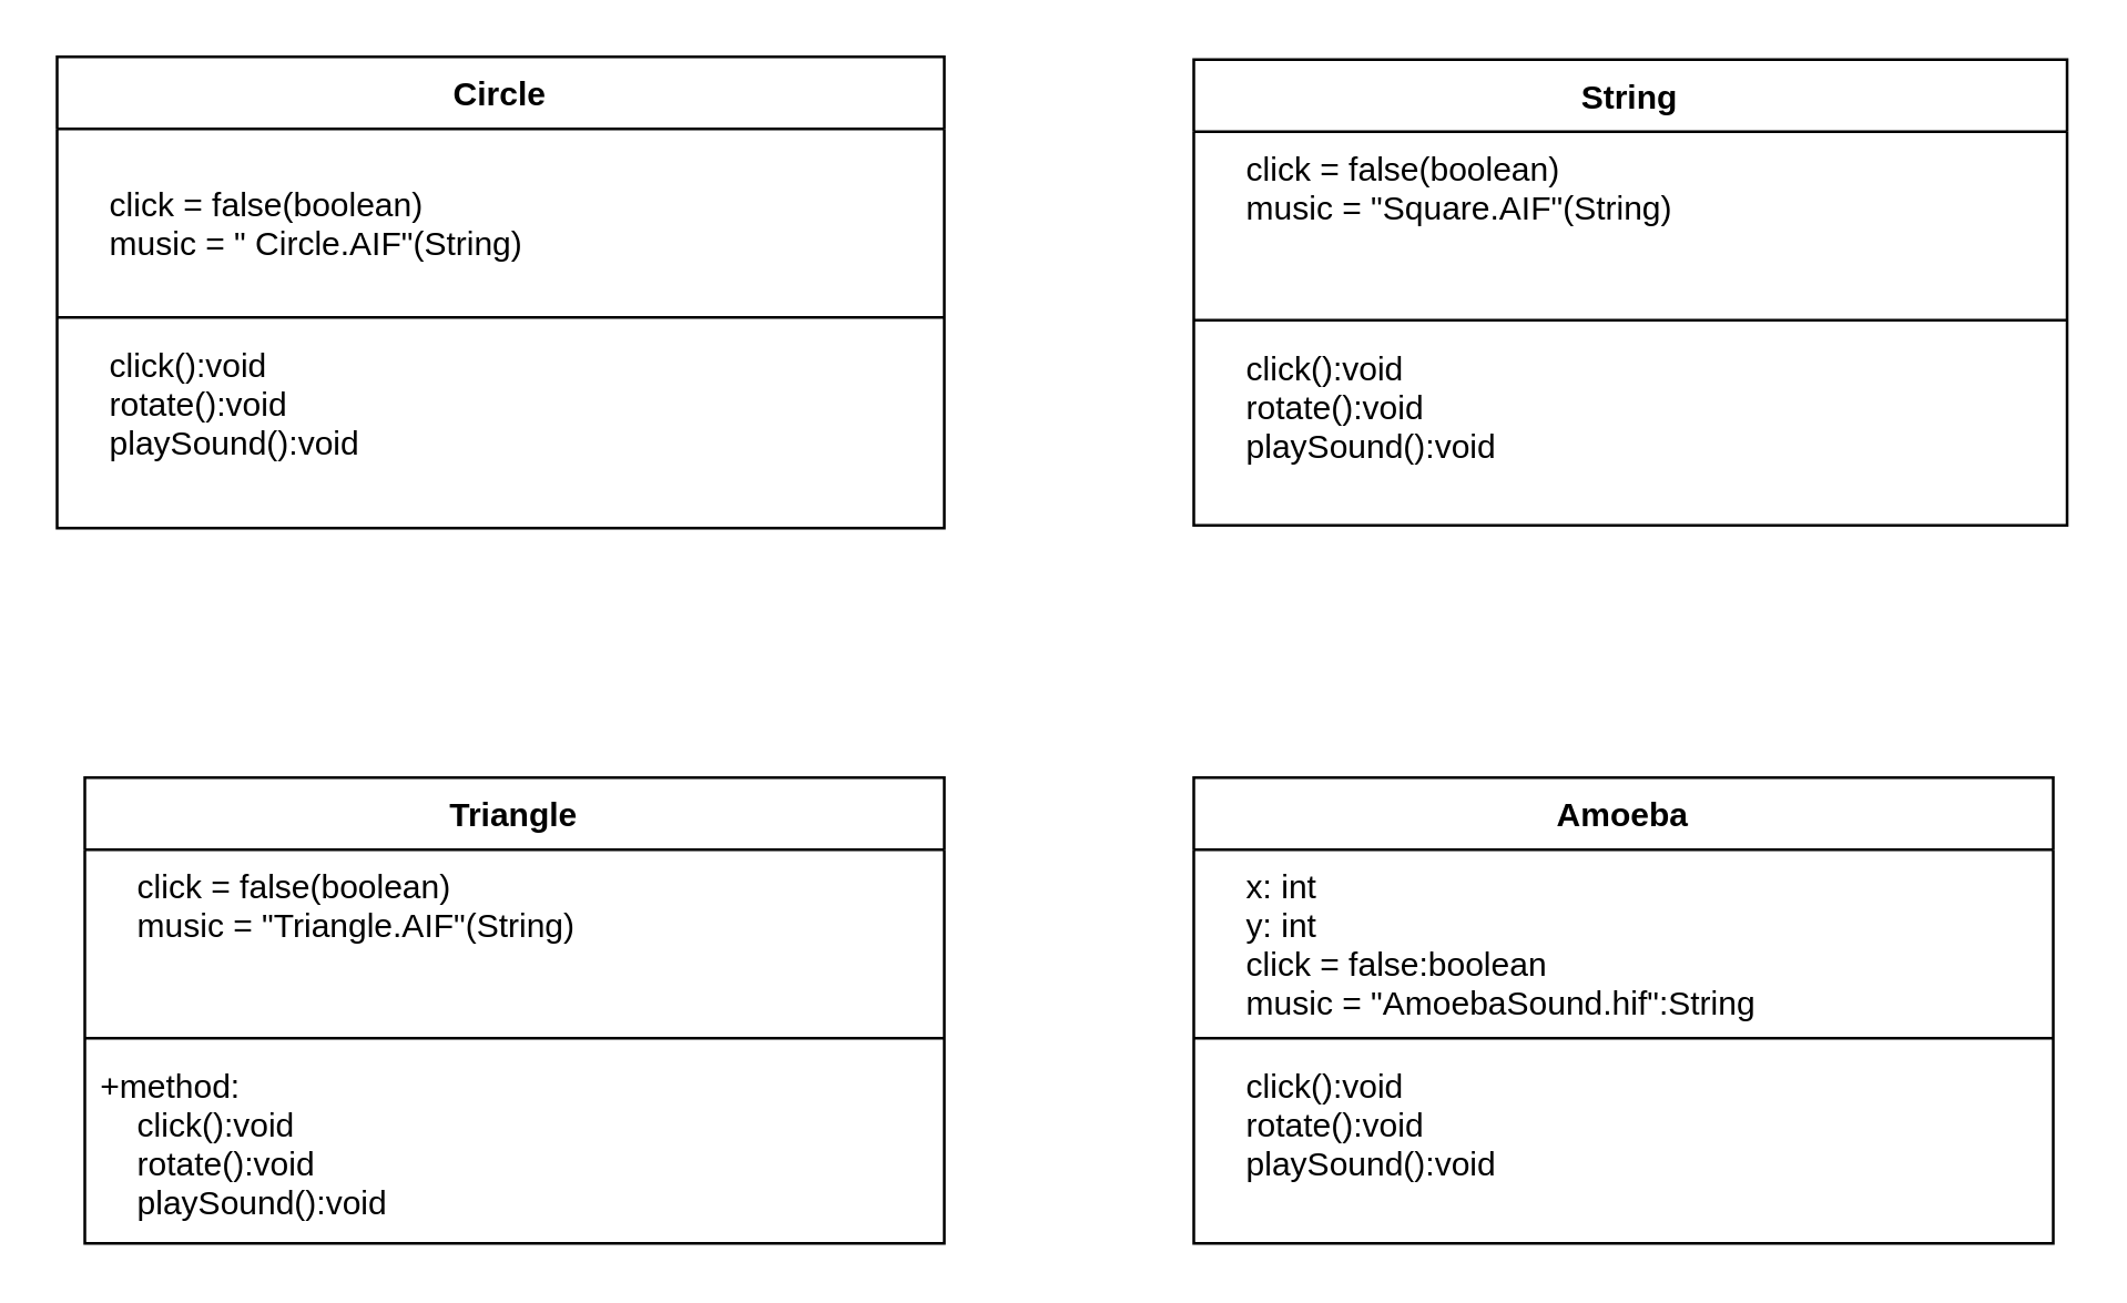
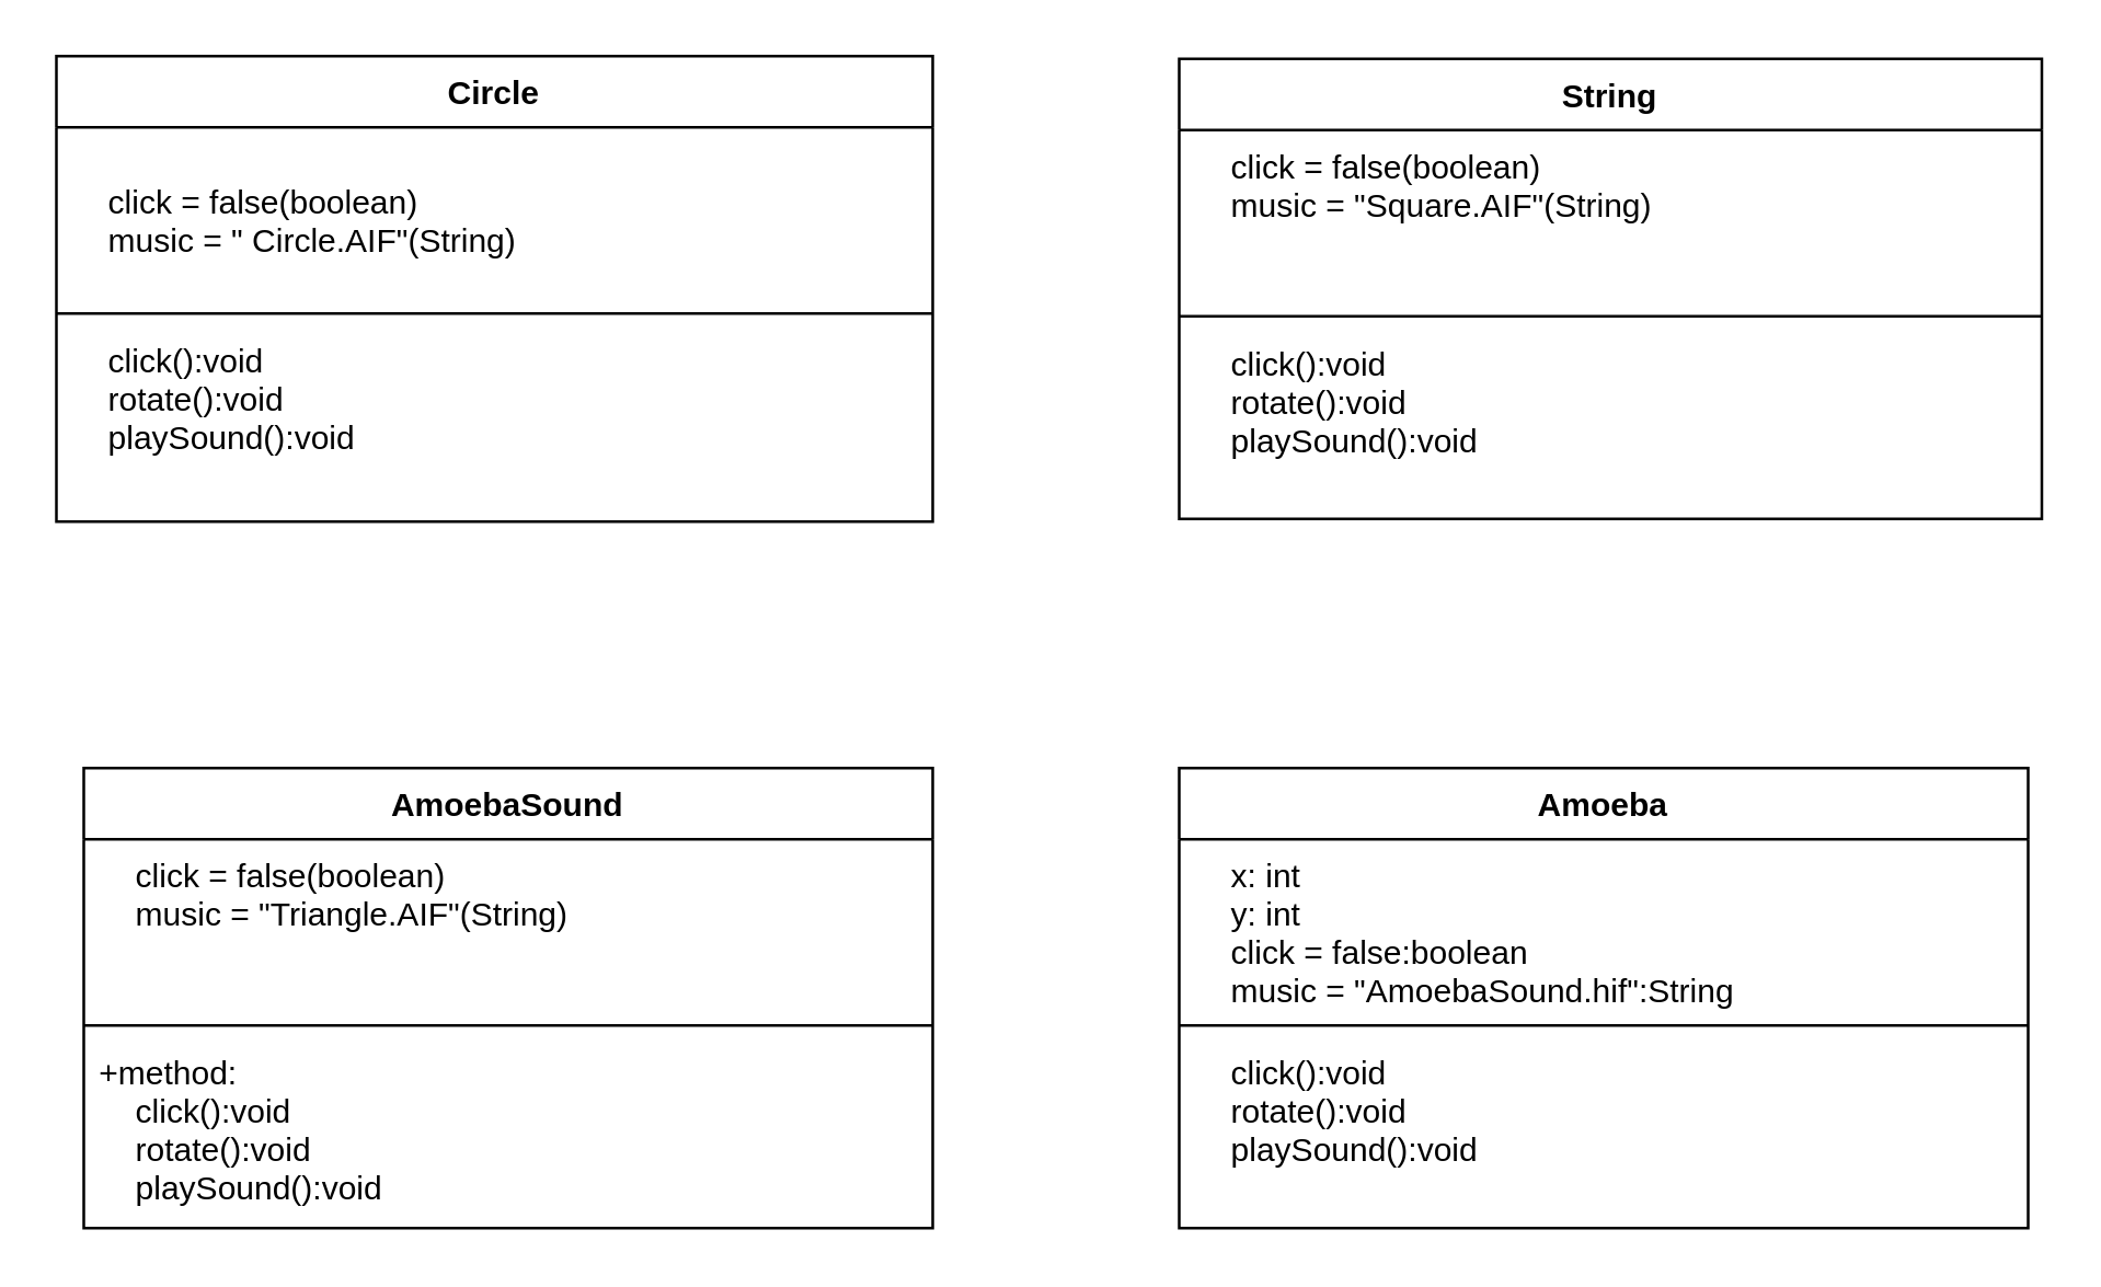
- <mxCell id="10" value="Triangle" style="swimlane;fontStyle=1;align=center;verticalAlign=top;childLayout=stackLayout;horizontal=1;startSize=26;horizontalStack=0;resizeParent=1;resizeParentMax=0;resizeLast=0;collapsible=1;marginBottom=0;" parent="1" vertex="1"><mxGeometry x="30" y="280" width="310" height="168" as="geometry" /></mxCell>
+ <mxCell id="10" value="AmoebaSound" style="swimlane;fontStyle=1;align=center;verticalAlign=top;childLayout=stackLayout;horizontal=1;startSize=26;horizontalStack=0;resizeParent=1;resizeParentMax=0;resizeLast=0;collapsible=1;marginBottom=0;" parent="1" vertex="1"><mxGeometry x="30" y="280" width="310" height="168" as="geometry" /></mxCell>
